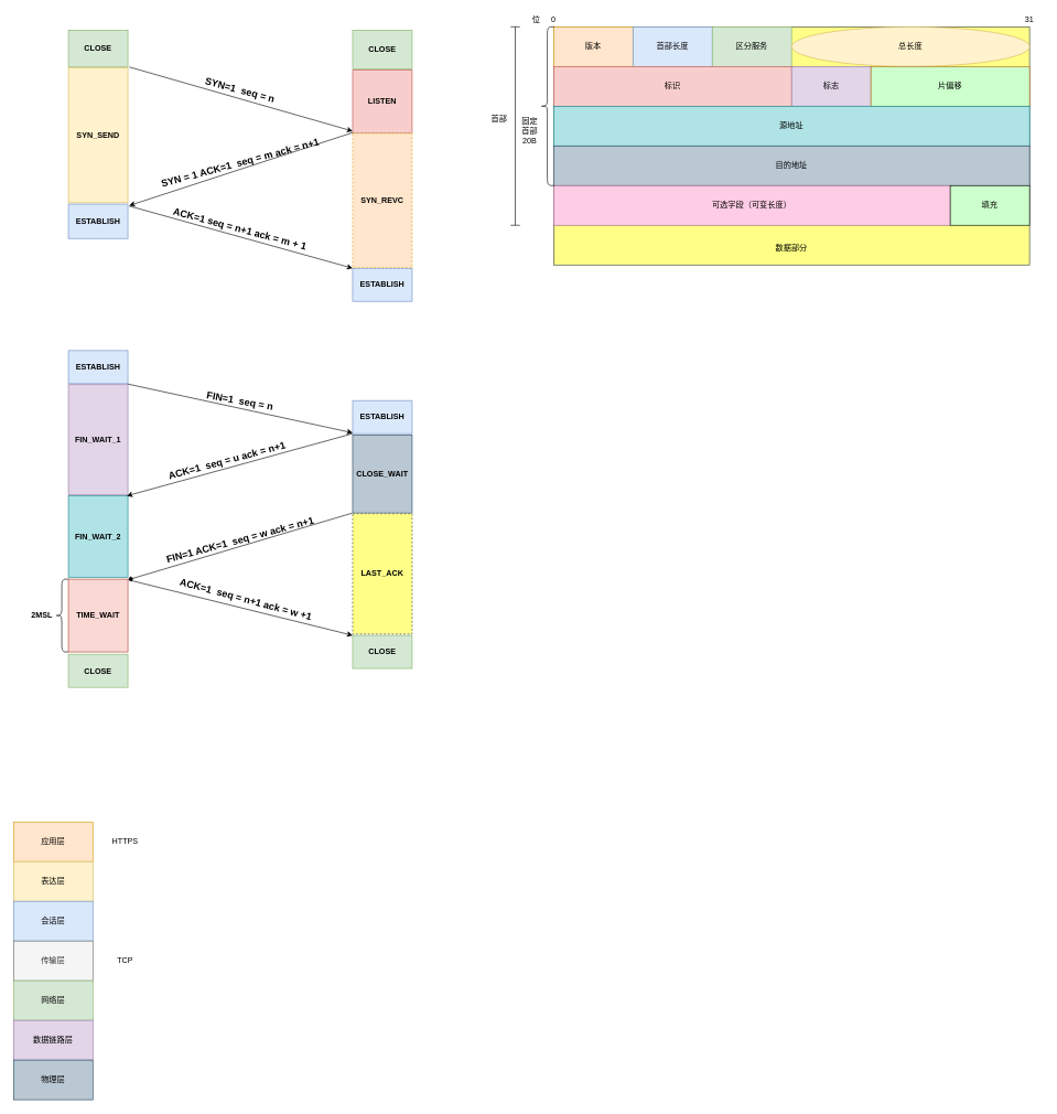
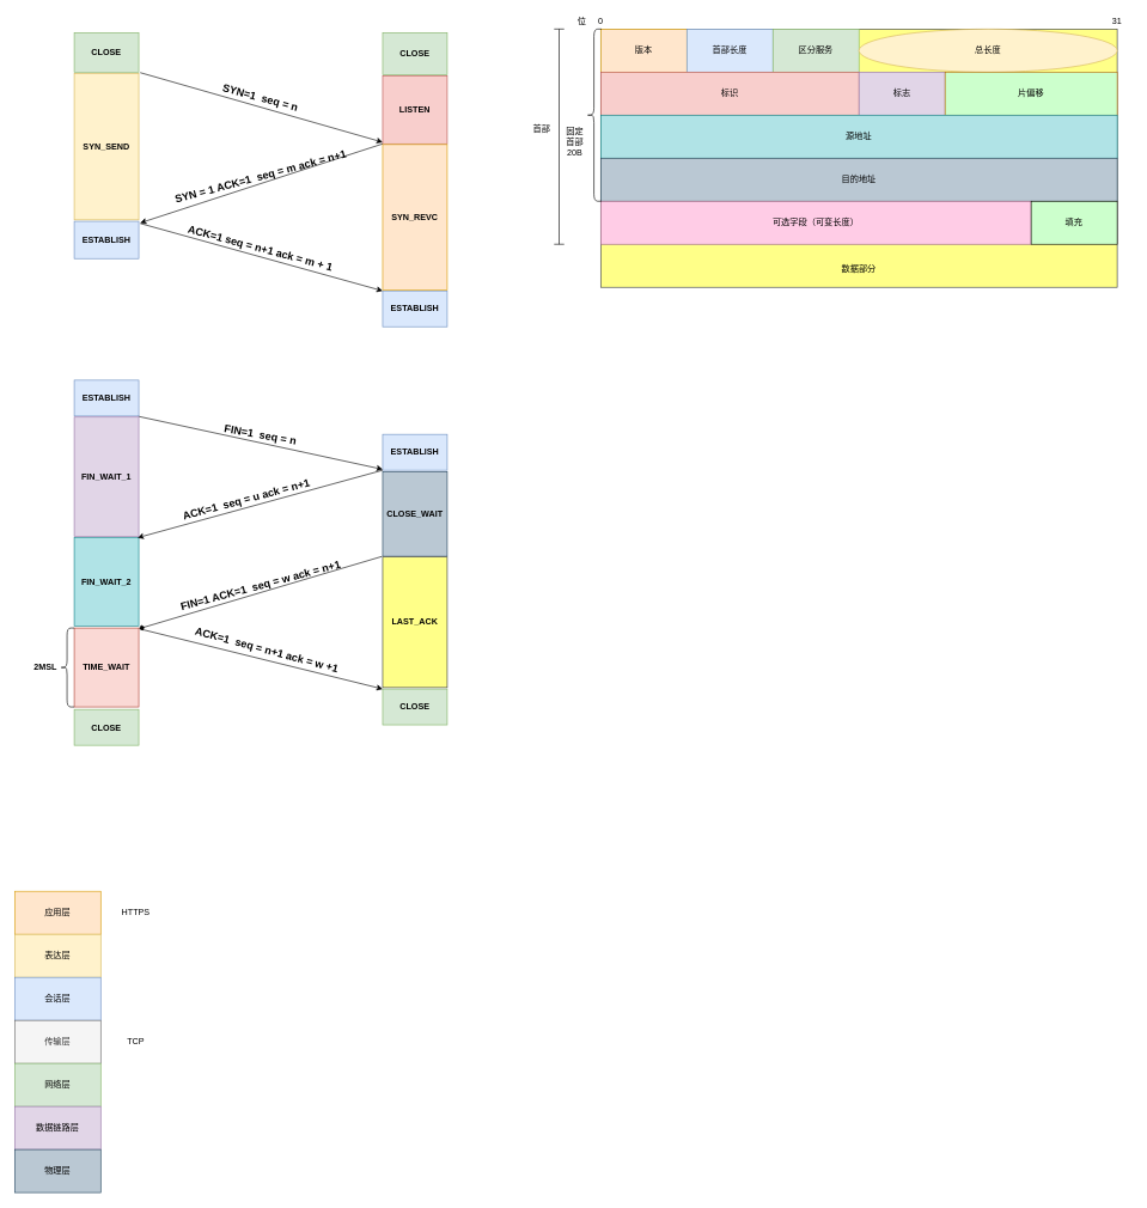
- <mxCell id="17" value="SYN_REVC" style="rounded=0;whiteSpace=wrap;html=1;fillColor=#ffe6cc;strokeColor=#d79b00;fontStyle=1;dashed=1;" parent="1" vertex="1"><mxGeometry x="533" y="201" width="90" height="203" as="geometry" /></mxCell>
+ <mxCell id="17" value="SYN_REVC" style="rounded=0;whiteSpace=wrap;html=1;fillColor=#ffe6cc;strokeColor=#d79b00;fontStyle=1" parent="1" vertex="1"><mxGeometry x="533" y="201" width="90" height="203" as="geometry" /></mxCell>
- <mxCell id="22" value="LAST_ACK" style="rounded=0;whiteSpace=wrap;html=1;fillColor=#ffff88;strokeColor=#36393d;fontStyle=1;dashed=1;" parent="1" vertex="1"><mxGeometry x="533" y="776" width="90" height="182" as="geometry" /></mxCell>
+ <mxCell id="22" value="LAST_ACK" style="rounded=0;whiteSpace=wrap;html=1;fillColor=#ffff88;strokeColor=#36393d;fontStyle=1" parent="1" vertex="1"><mxGeometry x="533" y="776" width="90" height="182" as="geometry" /></mxCell>
